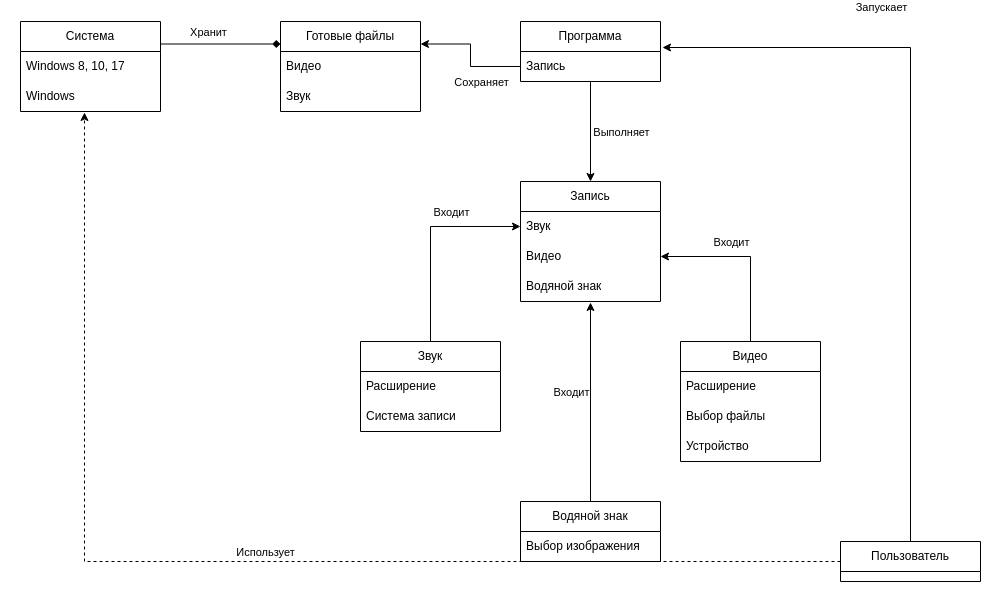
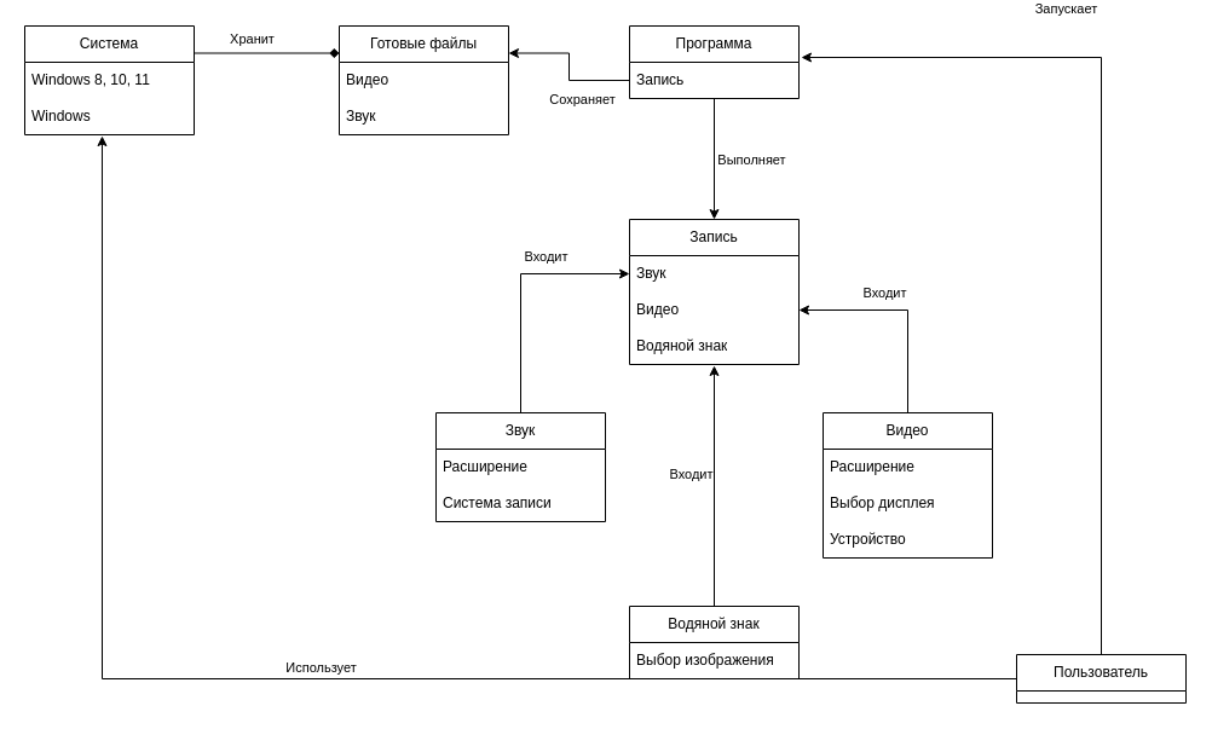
- <mxCell id="24" value="Windows 8, 10, 17" style="text;strokeColor=none;fillColor=none;align=left;verticalAlign=middle;spacingLeft=4;spacingRight=4;overflow=hidden;points=[[0,0.5],[1,0.5]];portConstraint=eastwest;rotatable=0;whiteSpace=wrap;html=1;" vertex="1" parent="23"><mxGeometry y="30" width="140" height="30" as="geometry" /></mxCell>
+ <mxCell id="24" value="Windows 8, 10, 11" style="text;strokeColor=none;fillColor=none;align=left;verticalAlign=middle;spacingLeft=4;spacingRight=4;overflow=hidden;points=[[0,0.5],[1,0.5]];portConstraint=eastwest;rotatable=0;whiteSpace=wrap;html=1;" vertex="1" parent="23"><mxGeometry y="30" width="140" height="30" as="geometry" /></mxCell>
- <mxCell id="14" value="Выбор файлы" style="text;strokeColor=none;fillColor=none;align=left;verticalAlign=middle;spacingLeft=4;spacingRight=4;overflow=hidden;points=[[0,0.5],[1,0.5]];portConstraint=eastwest;rotatable=0;whiteSpace=wrap;html=1;" vertex="1" parent="12"><mxGeometry y="60" width="140" height="30" as="geometry" /></mxCell>
+ <mxCell id="14" value="Выбор дисплея" style="text;strokeColor=none;fillColor=none;align=left;verticalAlign=middle;spacingLeft=4;spacingRight=4;overflow=hidden;points=[[0,0.5],[1,0.5]];portConstraint=eastwest;rotatable=0;whiteSpace=wrap;html=1;" vertex="1" parent="12"><mxGeometry y="60" width="140" height="30" as="geometry" /></mxCell>
- <mxCell id="26" style="edgeStyle=orthogonalEdgeStyle;rounded=0;orthogonalLoop=1;jettySize=auto;html=1;exitX=0;exitY=0.5;exitDx=0;exitDy=0;entryX=0.457;entryY=1.033;entryDx=0;entryDy=0;entryPerimeter=0;dashed=1;" edge="1" parent="1" source="2" target="25"><mxGeometry relative="1" as="geometry" /></mxCell>
+ <mxCell id="26" style="edgeStyle=orthogonalEdgeStyle;rounded=0;orthogonalLoop=1;jettySize=auto;html=1;exitX=0;exitY=0.5;exitDx=0;exitDy=0;entryX=0.457;entryY=1.033;entryDx=0;entryDy=0;entryPerimeter=0;" edge="1" parent="1" source="2" target="25"><mxGeometry relative="1" as="geometry" /></mxCell>
